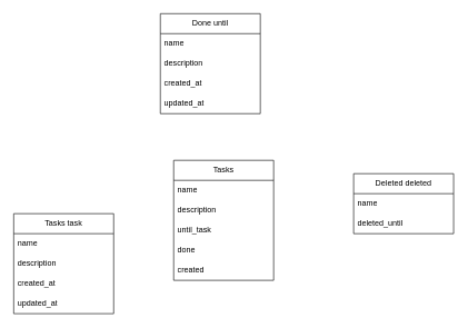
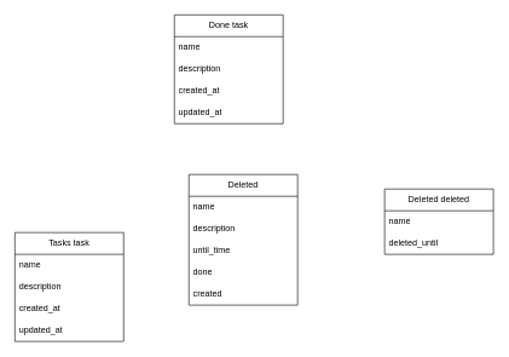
- <mxCell id="2" value="Done until" style="swimlane;fontStyle=0;childLayout=stackLayout;horizontal=1;startSize=30;horizontalStack=0;resizeParent=1;resizeParentMax=0;resizeLast=0;collapsible=1;marginBottom=0;whiteSpace=wrap;html=1;" parent="1" vertex="1"><mxGeometry x="240" y="20" width="150" height="150" as="geometry" /></mxCell>
+ <mxCell id="2" value="Done task" style="swimlane;fontStyle=0;childLayout=stackLayout;horizontal=1;startSize=30;horizontalStack=0;resizeParent=1;resizeParentMax=0;resizeLast=0;collapsible=1;marginBottom=0;whiteSpace=wrap;html=1;" parent="1" vertex="1"><mxGeometry x="240" y="20" width="150" height="150" as="geometry" /></mxCell>
- <mxCell id="12" value="Tasks" style="swimlane;fontStyle=0;childLayout=stackLayout;horizontal=1;startSize=30;horizontalStack=0;resizeParent=1;resizeParentMax=0;resizeLast=0;collapsible=1;marginBottom=0;whiteSpace=wrap;html=1;" parent="1" vertex="1"><mxGeometry x="260" y="240" width="150" height="180" as="geometry" /></mxCell>
+ <mxCell id="12" value="Deleted" style="swimlane;fontStyle=0;childLayout=stackLayout;horizontal=1;startSize=30;horizontalStack=0;resizeParent=1;resizeParentMax=0;resizeLast=0;collapsible=1;marginBottom=0;whiteSpace=wrap;html=1;" parent="1" vertex="1"><mxGeometry x="260" y="240" width="150" height="180" as="geometry" /></mxCell>
- <mxCell id="15" value="until_task" style="text;strokeColor=none;fillColor=none;align=left;verticalAlign=middle;spacingLeft=4;spacingRight=4;overflow=hidden;points=[[0,0.5],[1,0.5]];portConstraint=eastwest;rotatable=0;whiteSpace=wrap;html=1;" parent="12" vertex="1"><mxGeometry y="90" width="150" height="30" as="geometry" /></mxCell>
+ <mxCell id="15" value="until_time" style="text;strokeColor=none;fillColor=none;align=left;verticalAlign=middle;spacingLeft=4;spacingRight=4;overflow=hidden;points=[[0,0.5],[1,0.5]];portConstraint=eastwest;rotatable=0;whiteSpace=wrap;html=1;" parent="12" vertex="1"><mxGeometry y="90" width="150" height="30" as="geometry" /></mxCell>
